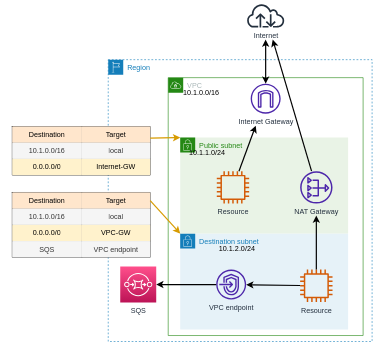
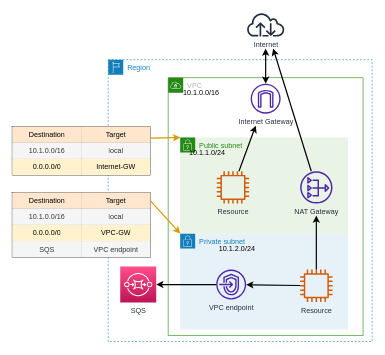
- <mxCell id="45" value="Internet" style="sketch=0;outlineConnect=0;fontColor=#232F3E;gradientColor=none;fillColor=#232F3D;strokeColor=none;dashed=0;verticalLabelPosition=bottom;verticalAlign=top;align=center;html=1;fontSize=12;fontStyle=0;aspect=fixed;pointerEvents=1;shape=mxgraph.aws4.internet;" parent="1" vertex="1"><mxGeometry x="410" y="5" width="65" height="40" as="geometry" /></mxCell>
+ <mxCell id="45" value="Internet" style="sketch=0;outlineConnect=0;fontColor=#232F3E;gradientColor=none;fillColor=#232F3D;strokeColor=none;dashed=0;verticalLabelPosition=bottom;verticalAlign=top;align=center;html=1;fontSize=12;fontStyle=0;aspect=fixed;pointerEvents=1;shape=mxgraph.aws4.internet;" parent="1" vertex="1"><mxGeometry x="410" y="20" width="65" height="40" as="geometry" /></mxCell>
- <mxCell id="5" value="Destination subnet" style="points=[[0,0],[0.25,0],[0.5,0],[0.75,0],[1,0],[1,0.25],[1,0.5],[1,0.75],[1,1],[0.75,1],[0.5,1],[0.25,1],[0,1],[0,0.75],[0,0.5],[0,0.25]];outlineConnect=0;gradientColor=none;html=1;whiteSpace=wrap;fontSize=12;fontStyle=0;container=1;pointerEvents=0;collapsible=0;recursiveResize=0;shape=mxgraph.aws4.group;grIcon=mxgraph.aws4.group_security_group;grStroke=0;strokeColor=#147EBA;fillColor=#E6F2F8;verticalAlign=top;align=left;spacingLeft=30;fontColor=#147EBA;dashed=0;" parent="3" vertex="1"><mxGeometry x="20" y="260" width="280" height="160" as="geometry" /></mxCell>
+ <mxCell id="5" value="Private subnet" style="points=[[0,0],[0.25,0],[0.5,0],[0.75,0],[1,0],[1,0.25],[1,0.5],[1,0.75],[1,1],[0.75,1],[0.5,1],[0.25,1],[0,1],[0,0.75],[0,0.5],[0,0.25]];outlineConnect=0;gradientColor=none;html=1;whiteSpace=wrap;fontSize=12;fontStyle=0;container=1;pointerEvents=0;collapsible=0;recursiveResize=0;shape=mxgraph.aws4.group;grIcon=mxgraph.aws4.group_security_group;grStroke=0;strokeColor=#147EBA;fillColor=#E6F2F8;verticalAlign=top;align=left;spacingLeft=30;fontColor=#147EBA;dashed=0;" parent="3" vertex="1"><mxGeometry x="20" y="260" width="280" height="160" as="geometry" /></mxCell>
